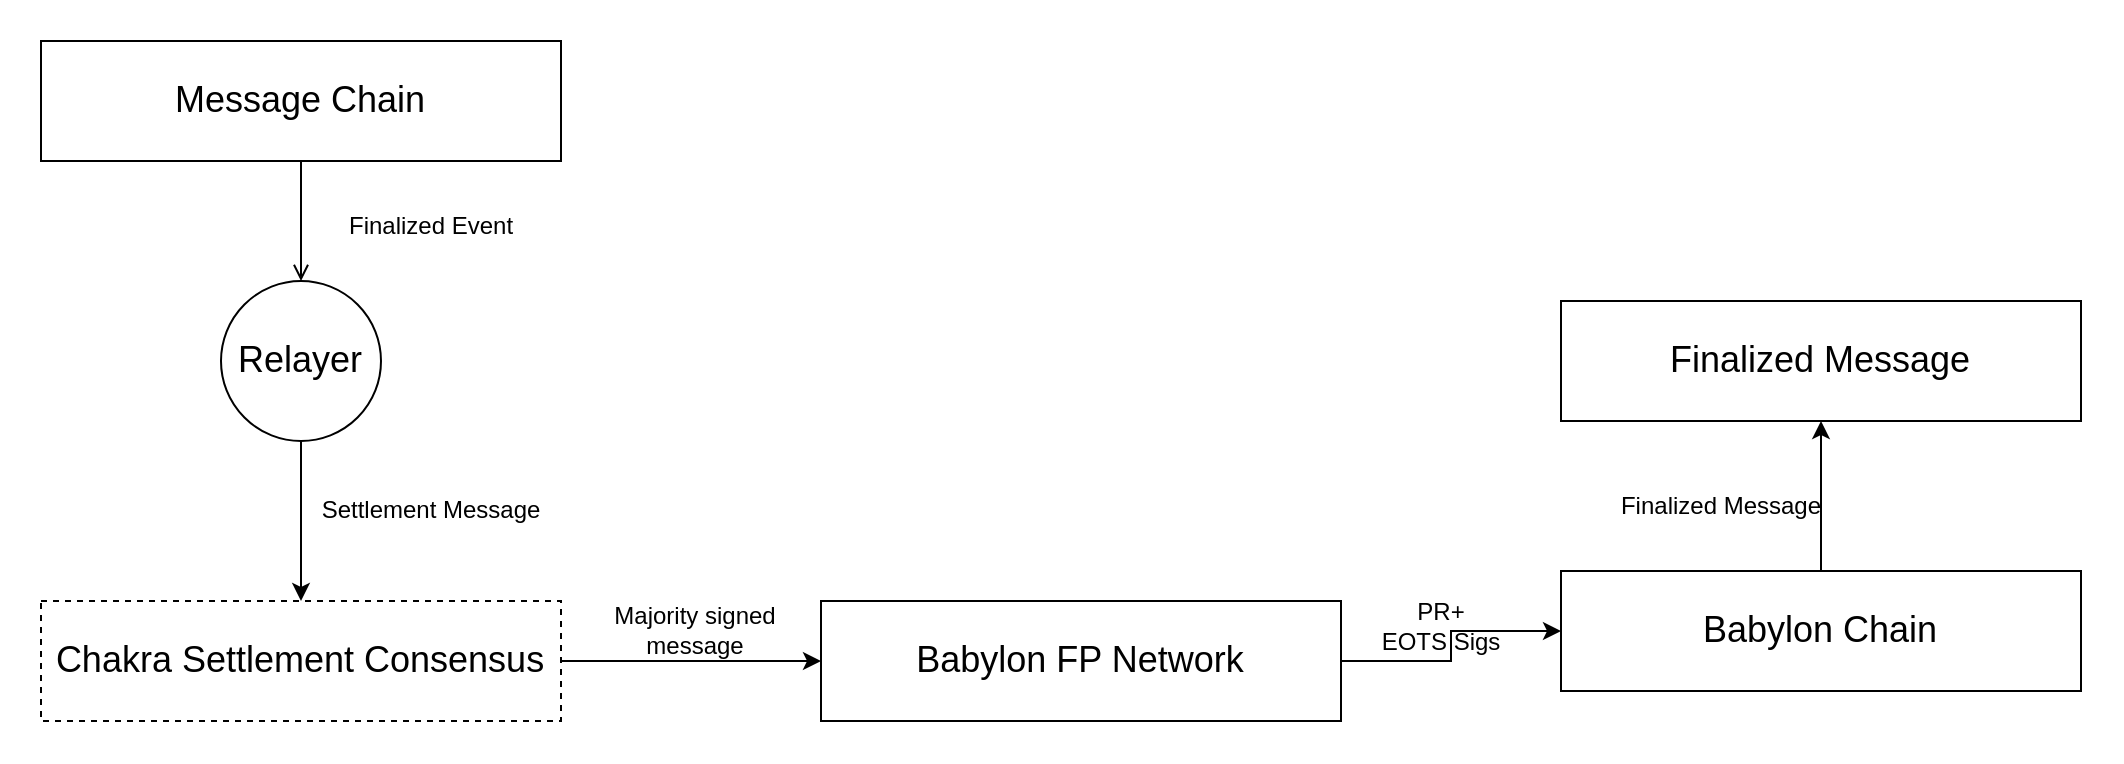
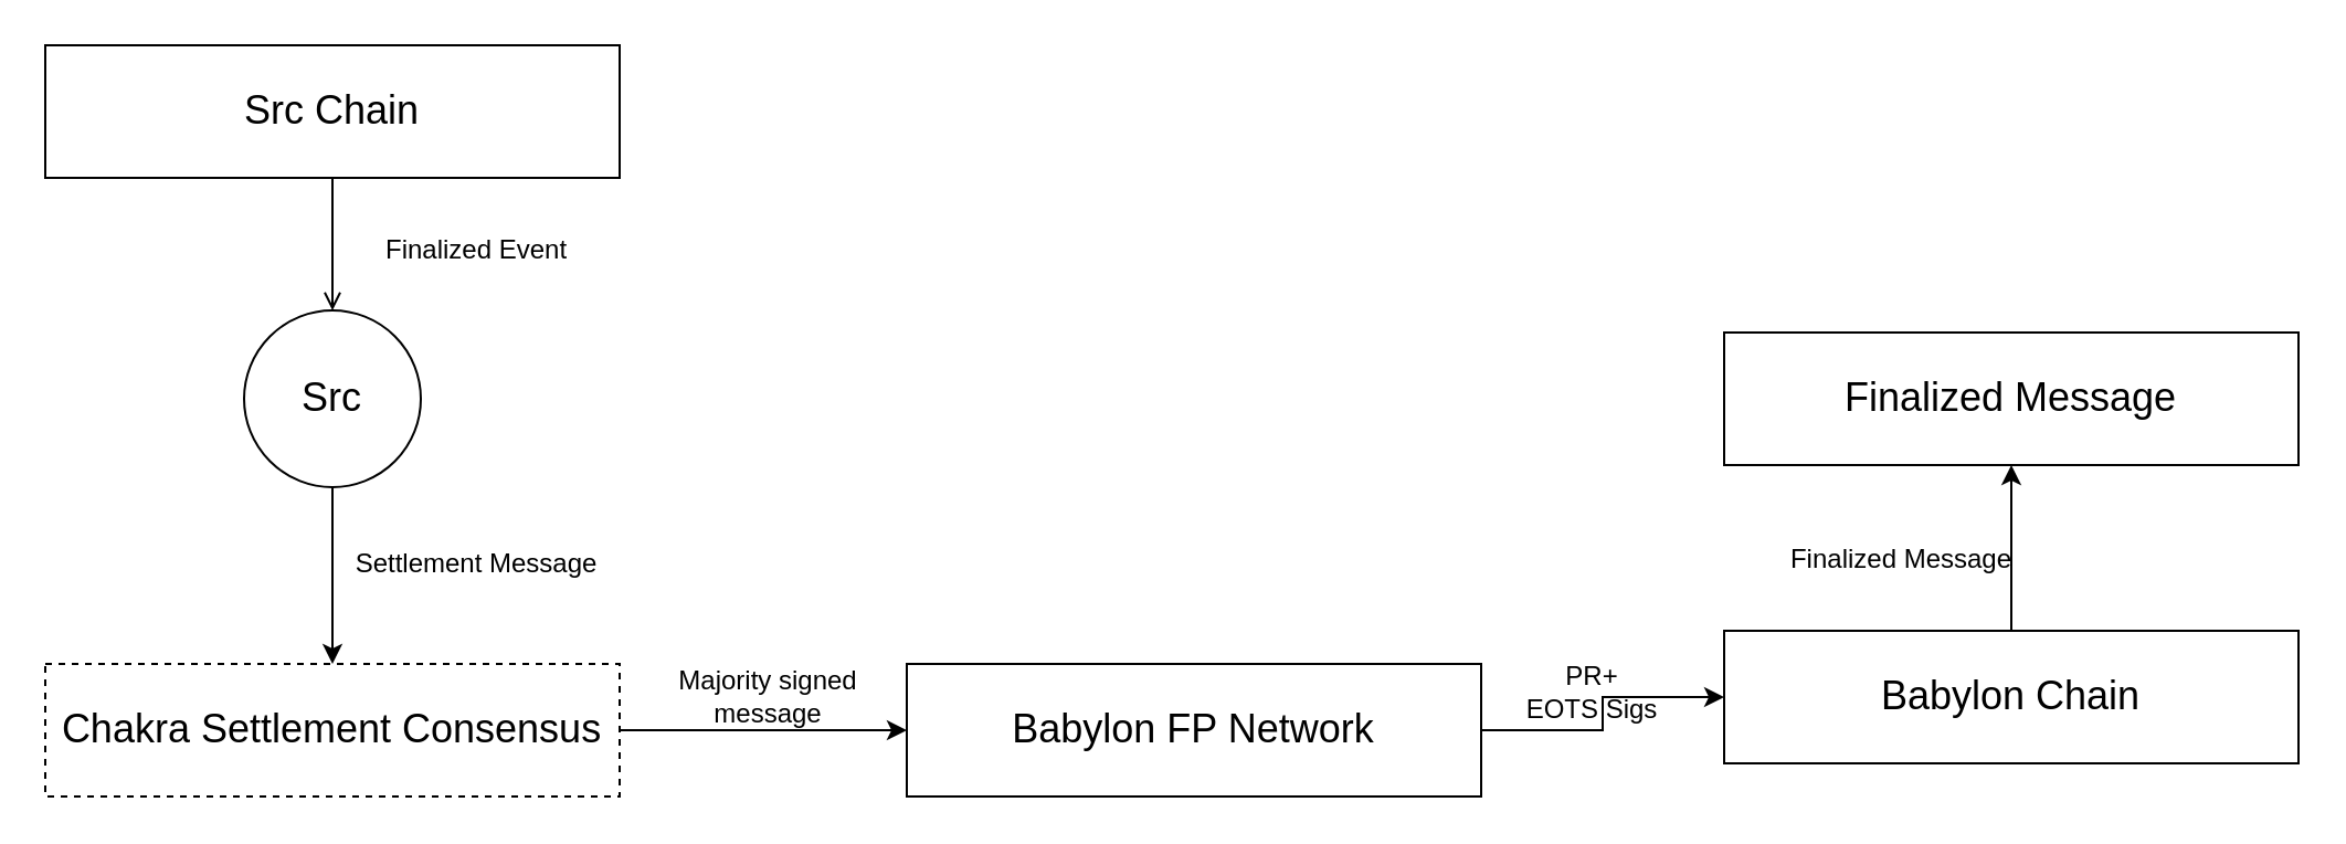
- <mxCell id="3" value="&lt;font style=&quot;font-size: 18px;&quot;&gt;Message Chain&lt;/font&gt;" style="rounded=0;whiteSpace=wrap;html=1;" vertex="1" parent="1"><mxGeometry x="20" y="20" width="260" height="60" as="geometry" /></mxCell>
+ <mxCell id="3" value="&lt;font style=&quot;font-size: 18px;&quot;&gt;Src Chain&lt;/font&gt;" style="rounded=0;whiteSpace=wrap;html=1;" vertex="1" parent="1"><mxGeometry x="20" y="20" width="260" height="60" as="geometry" /></mxCell>
- <mxCell id="7" value="&lt;font style=&quot;font-size: 18px;&quot;&gt;Relayer&lt;/font&gt;" style="ellipse;whiteSpace=wrap;html=1;aspect=fixed;" vertex="1" parent="1"><mxGeometry x="110" y="140" width="80" height="80" as="geometry" /></mxCell>
+ <mxCell id="7" value="&lt;font style=&quot;font-size: 18px;&quot;&gt;Src&lt;/font&gt;" style="ellipse;whiteSpace=wrap;html=1;aspect=fixed;" vertex="1" parent="1"><mxGeometry x="110" y="140" width="80" height="80" as="geometry" /></mxCell>
